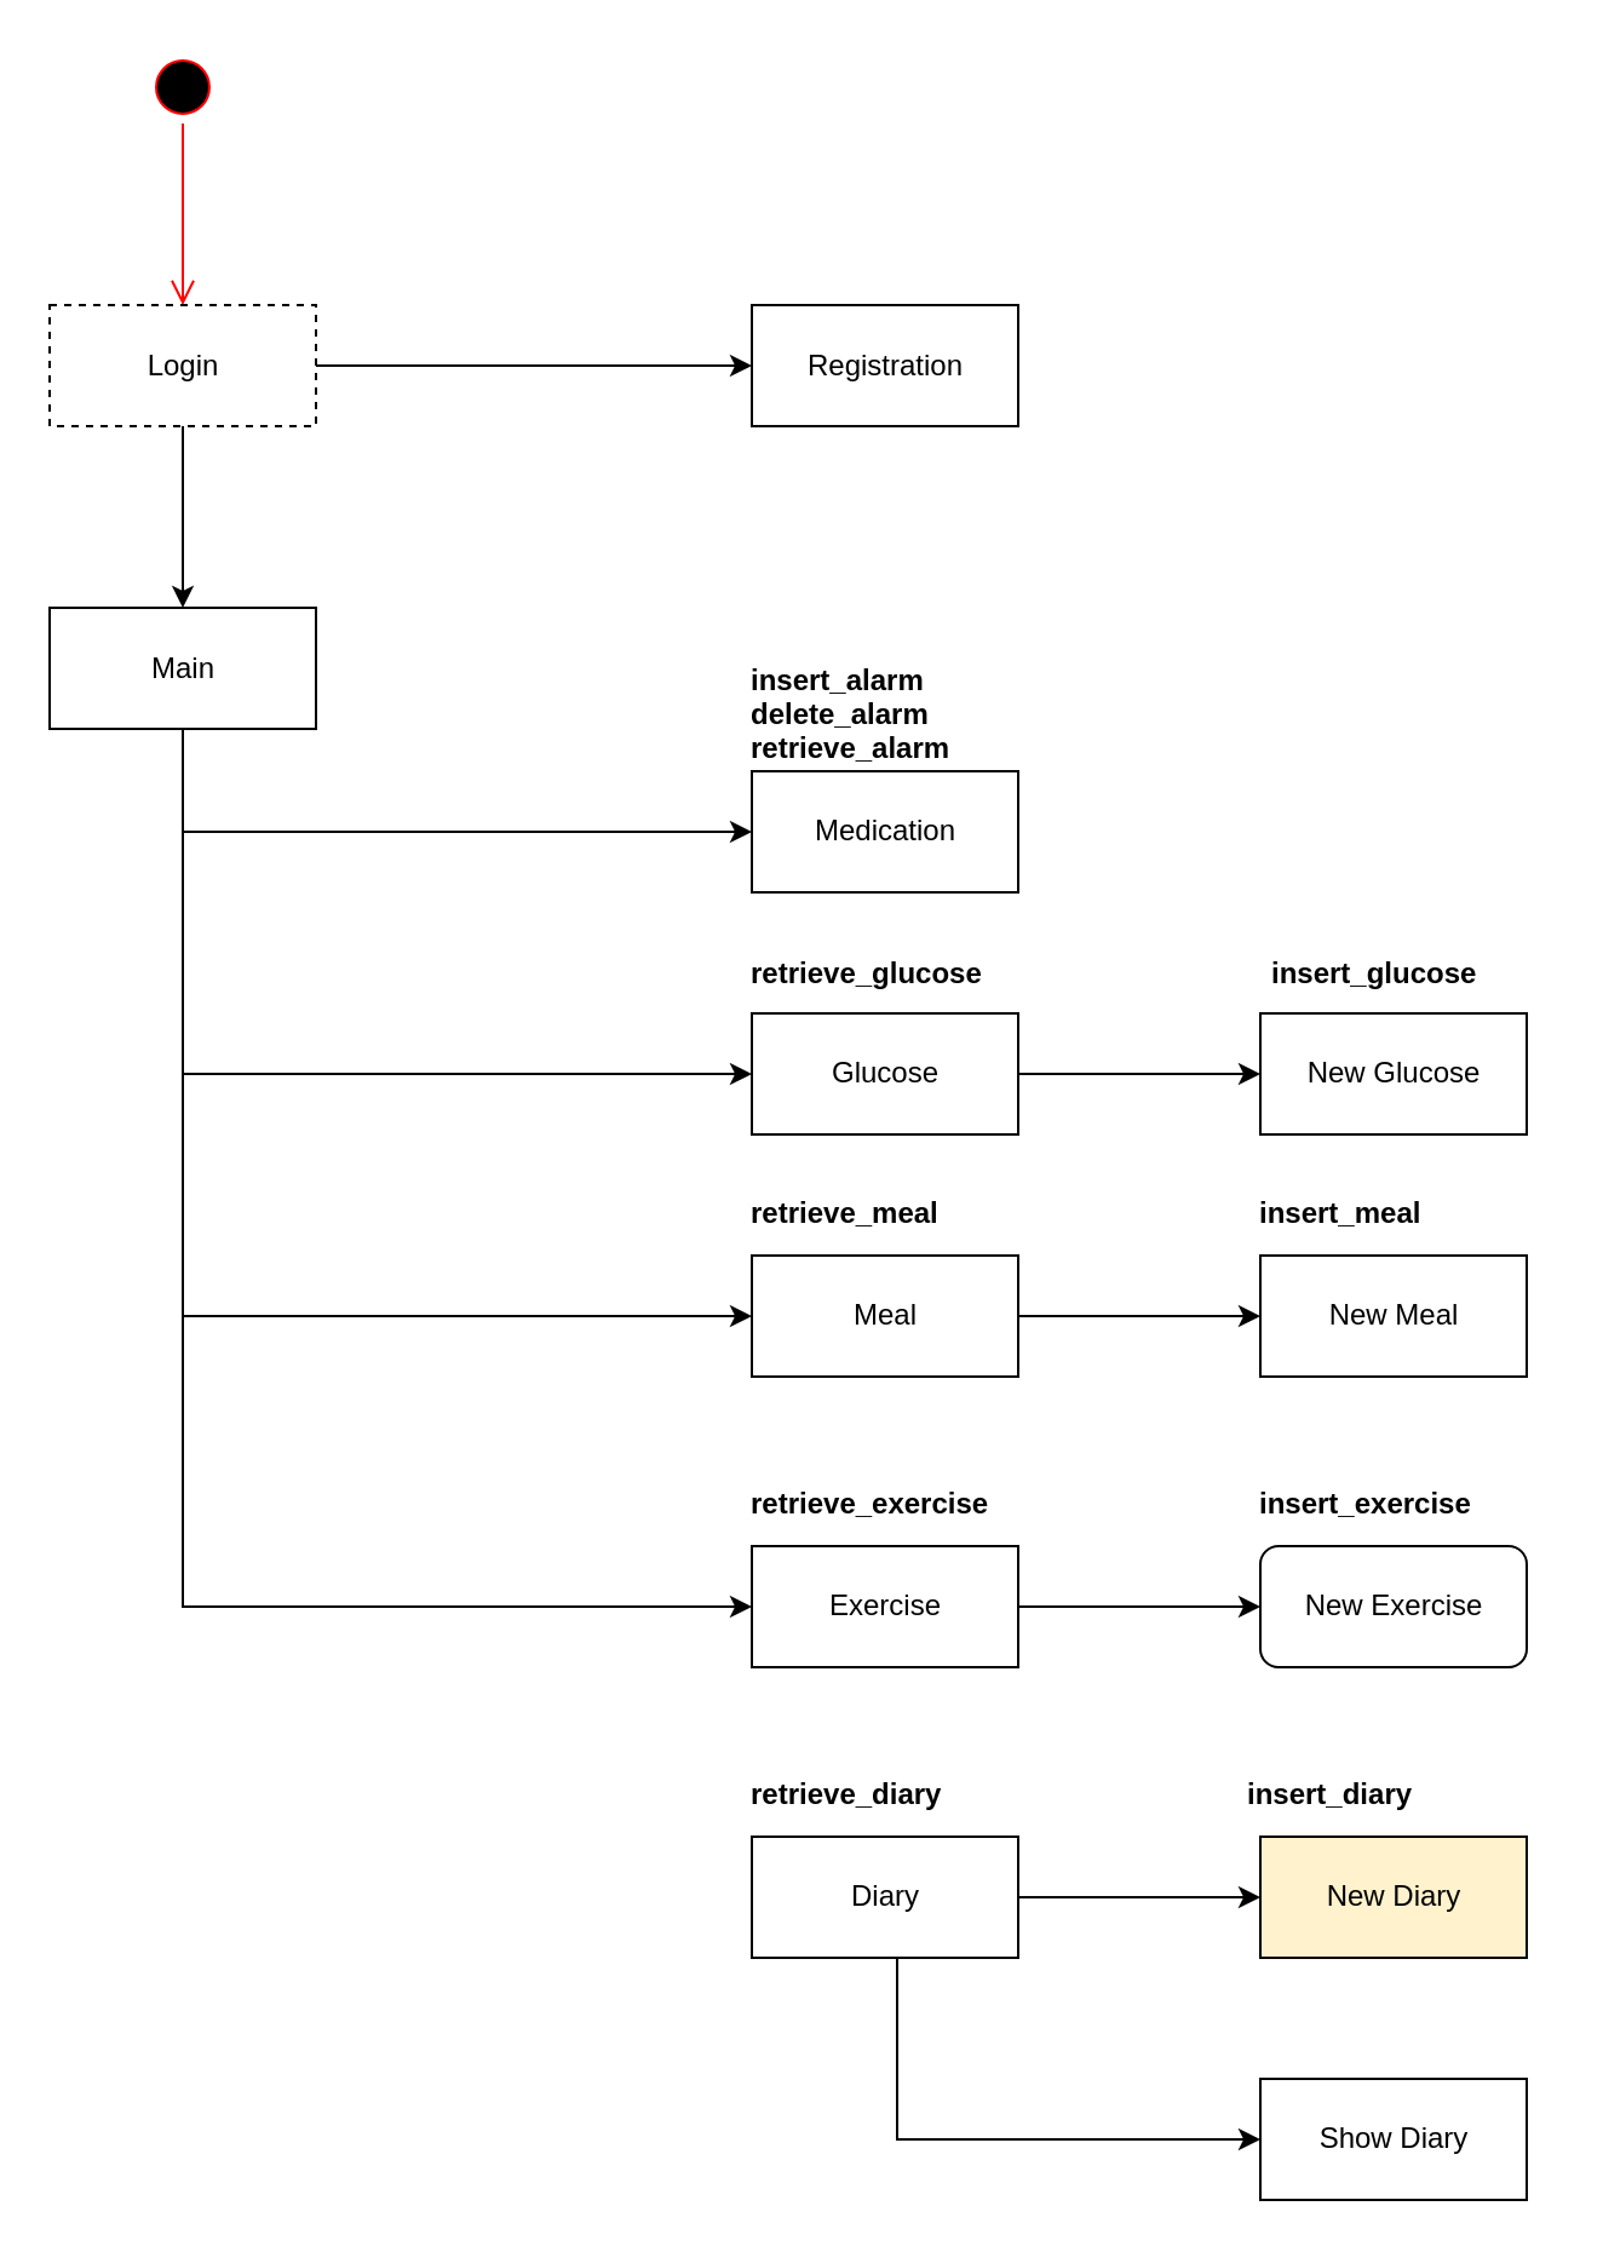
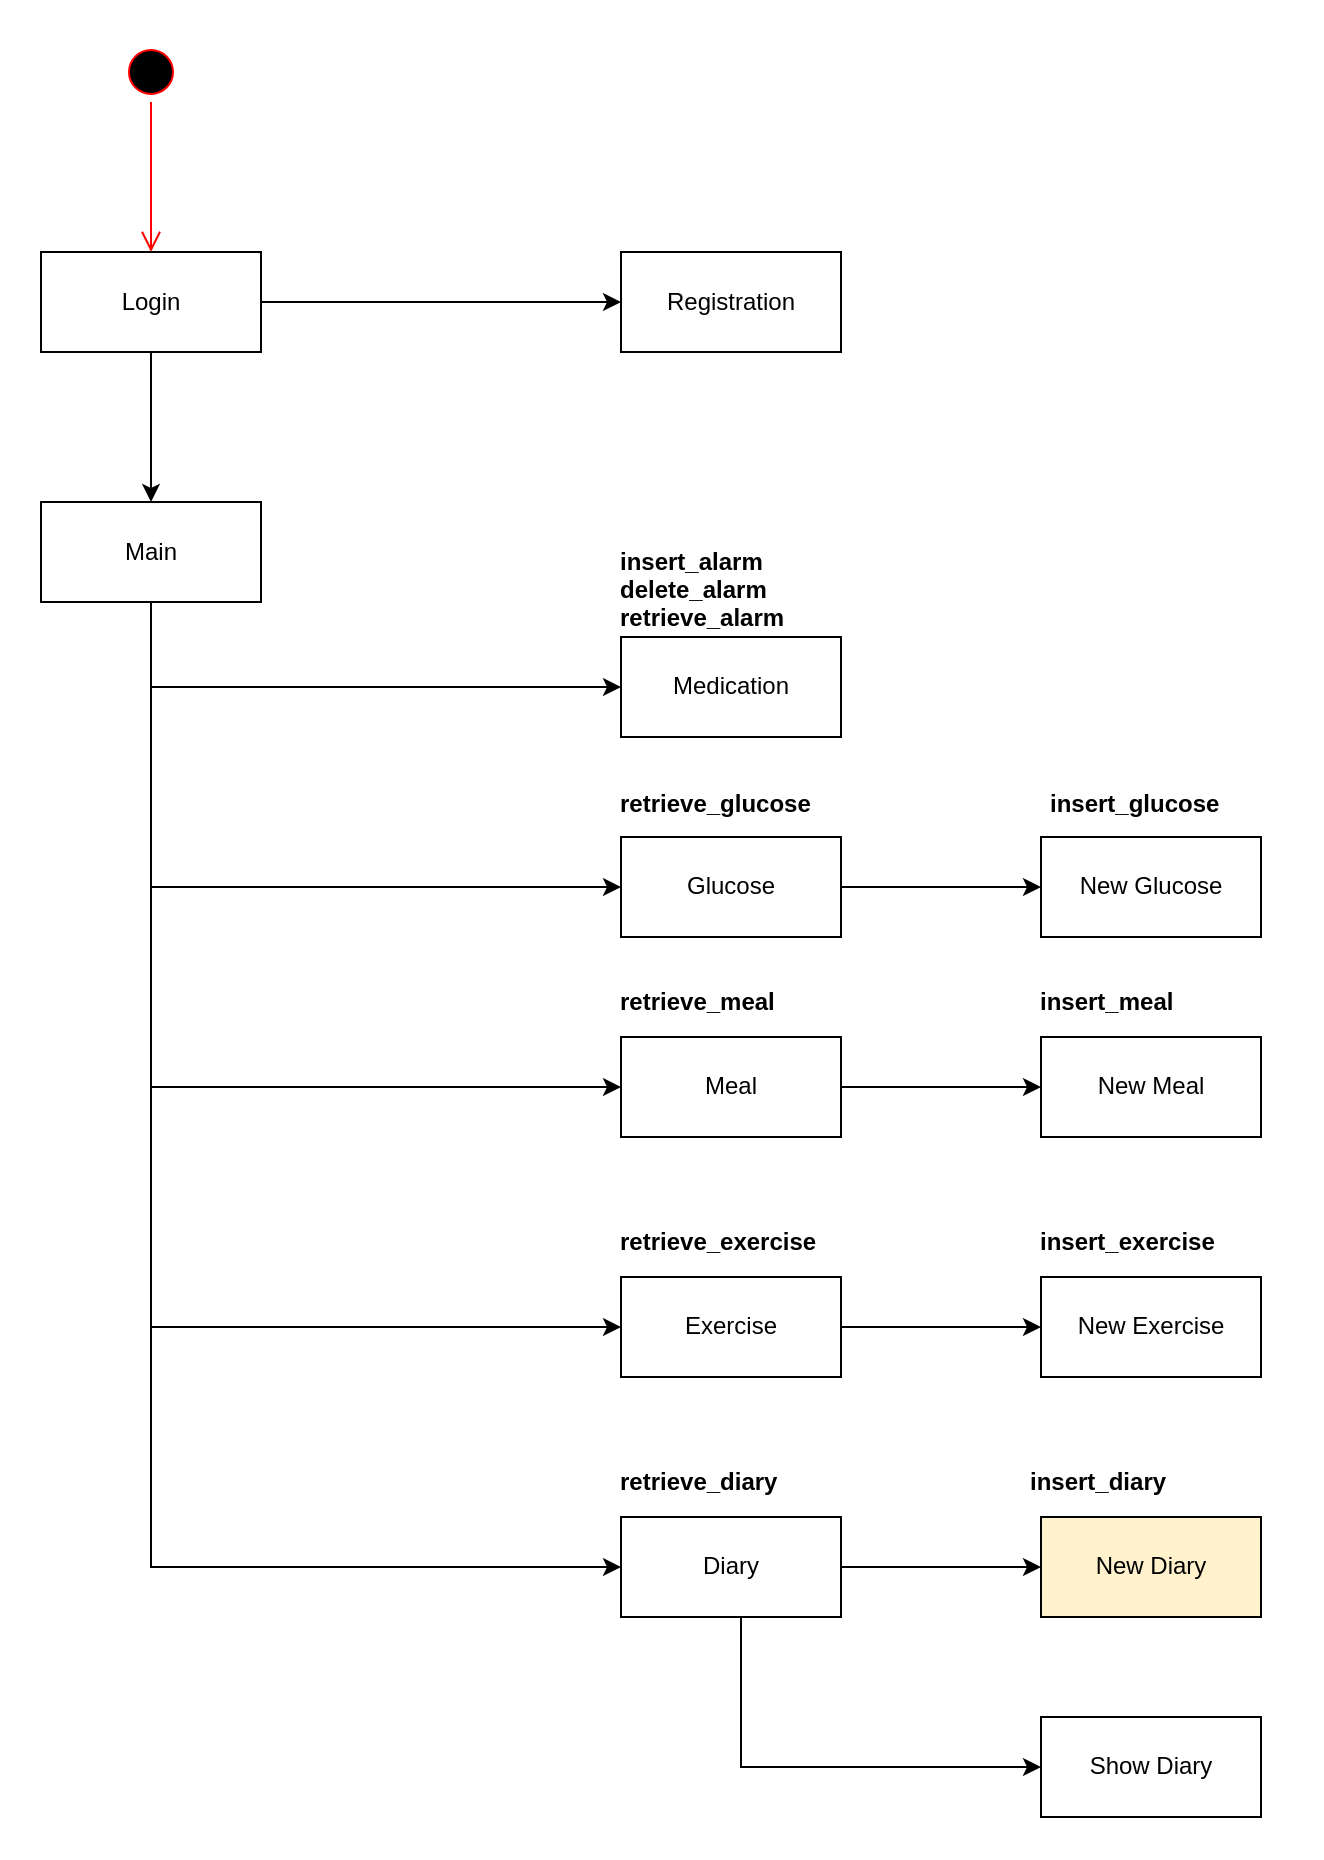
- <mxCell id="6" value="&lt;div&gt;Login&lt;/div&gt;" style="html=1;dashed=1;" vertex="1" parent="1"><mxGeometry x="20" y="125.5" width="110" height="50" as="geometry" /></mxCell>
+ <mxCell id="6" value="&lt;div&gt;Login&lt;/div&gt;" style="html=1;" vertex="1" parent="1"><mxGeometry x="20" y="125.5" width="110" height="50" as="geometry" /></mxCell>
- <mxCell id="27" value="New Exercise" style="html=1;rounded=1;" vertex="1" parent="1"><mxGeometry x="520" y="638" width="110" height="50" as="geometry" /></mxCell>
+ <mxCell id="27" value="New Exercise" style="html=1;" vertex="1" parent="1"><mxGeometry x="520" y="638" width="110" height="50" as="geometry" /></mxCell>
+ <mxCell id="9" style="edgeStyle=orthogonalEdgeStyle;rounded=0;orthogonalLoop=1;jettySize=auto;html=1;entryX=0;entryY=0.5;entryDx=0;entryDy=0;" edge="1" parent="1" source="13" target="23"><mxGeometry relative="1" as="geometry"><Array as="points"><mxPoint x="75" y="783" /></Array></mxGeometry></mxCell>
